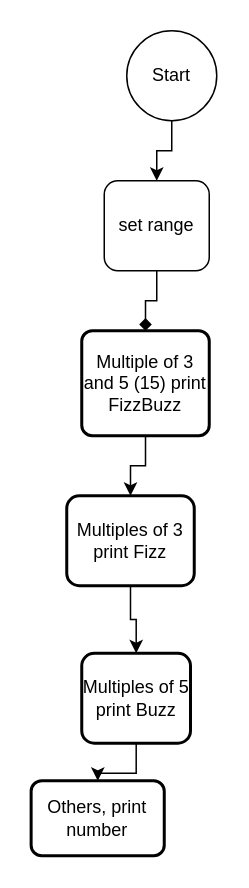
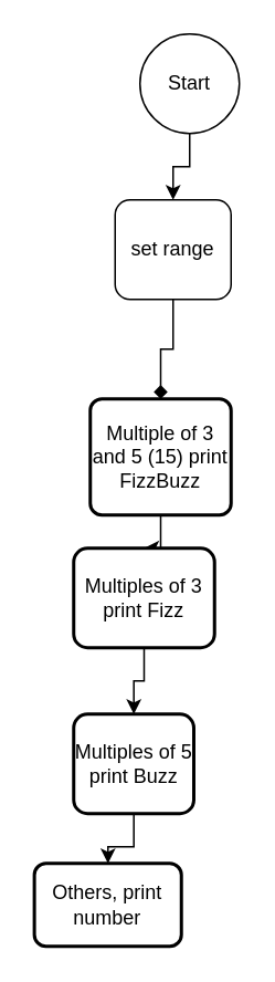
- <mxCell id="7" value="&lt;div&gt;Multiple of 3 and 5 (&lt;span style=&quot;background-color: transparent; color: light-dark(rgb(0, 0, 0), rgb(255, 255, 255));&quot;&gt;15) print FizzBuzz&lt;/span&gt;&lt;/div&gt;" style="rounded=1;whiteSpace=wrap;html=1;absoluteArcSize=1;arcSize=14;strokeWidth=2;" vertex="1" parent="1"><mxGeometry x="54" y="220" width="85" height="70" as="geometry" /></mxCell>
+ <mxCell id="7" value="&lt;div&gt;Multiple of 3 and 5 (&lt;span style=&quot;background-color: transparent; color: light-dark(rgb(0, 0, 0), rgb(255, 255, 255));&quot;&gt;15) print FizzBuzz&lt;/span&gt;&lt;/div&gt;" style="rounded=1;whiteSpace=wrap;html=1;absoluteArcSize=1;arcSize=14;strokeWidth=2;" vertex="1" parent="1"><mxGeometry x="54" y="240" width="85" height="70" as="geometry" /></mxCell>
- <mxCell id="11" value="Multiples of 5 print Buzz" style="rounded=1;whiteSpace=wrap;html=1;arcSize=14;strokeWidth=2;" vertex="1" parent="1"><mxGeometry x="54" y="435" width="72.5" height="60" as="geometry" /></mxCell>
+ <mxCell id="11" value="Multiples of 5 print Buzz" style="rounded=1;whiteSpace=wrap;html=1;arcSize=14;strokeWidth=2;" vertex="1" parent="1"><mxGeometry x="44" y="430" width="72.5" height="60" as="geometry" /></mxCell>
